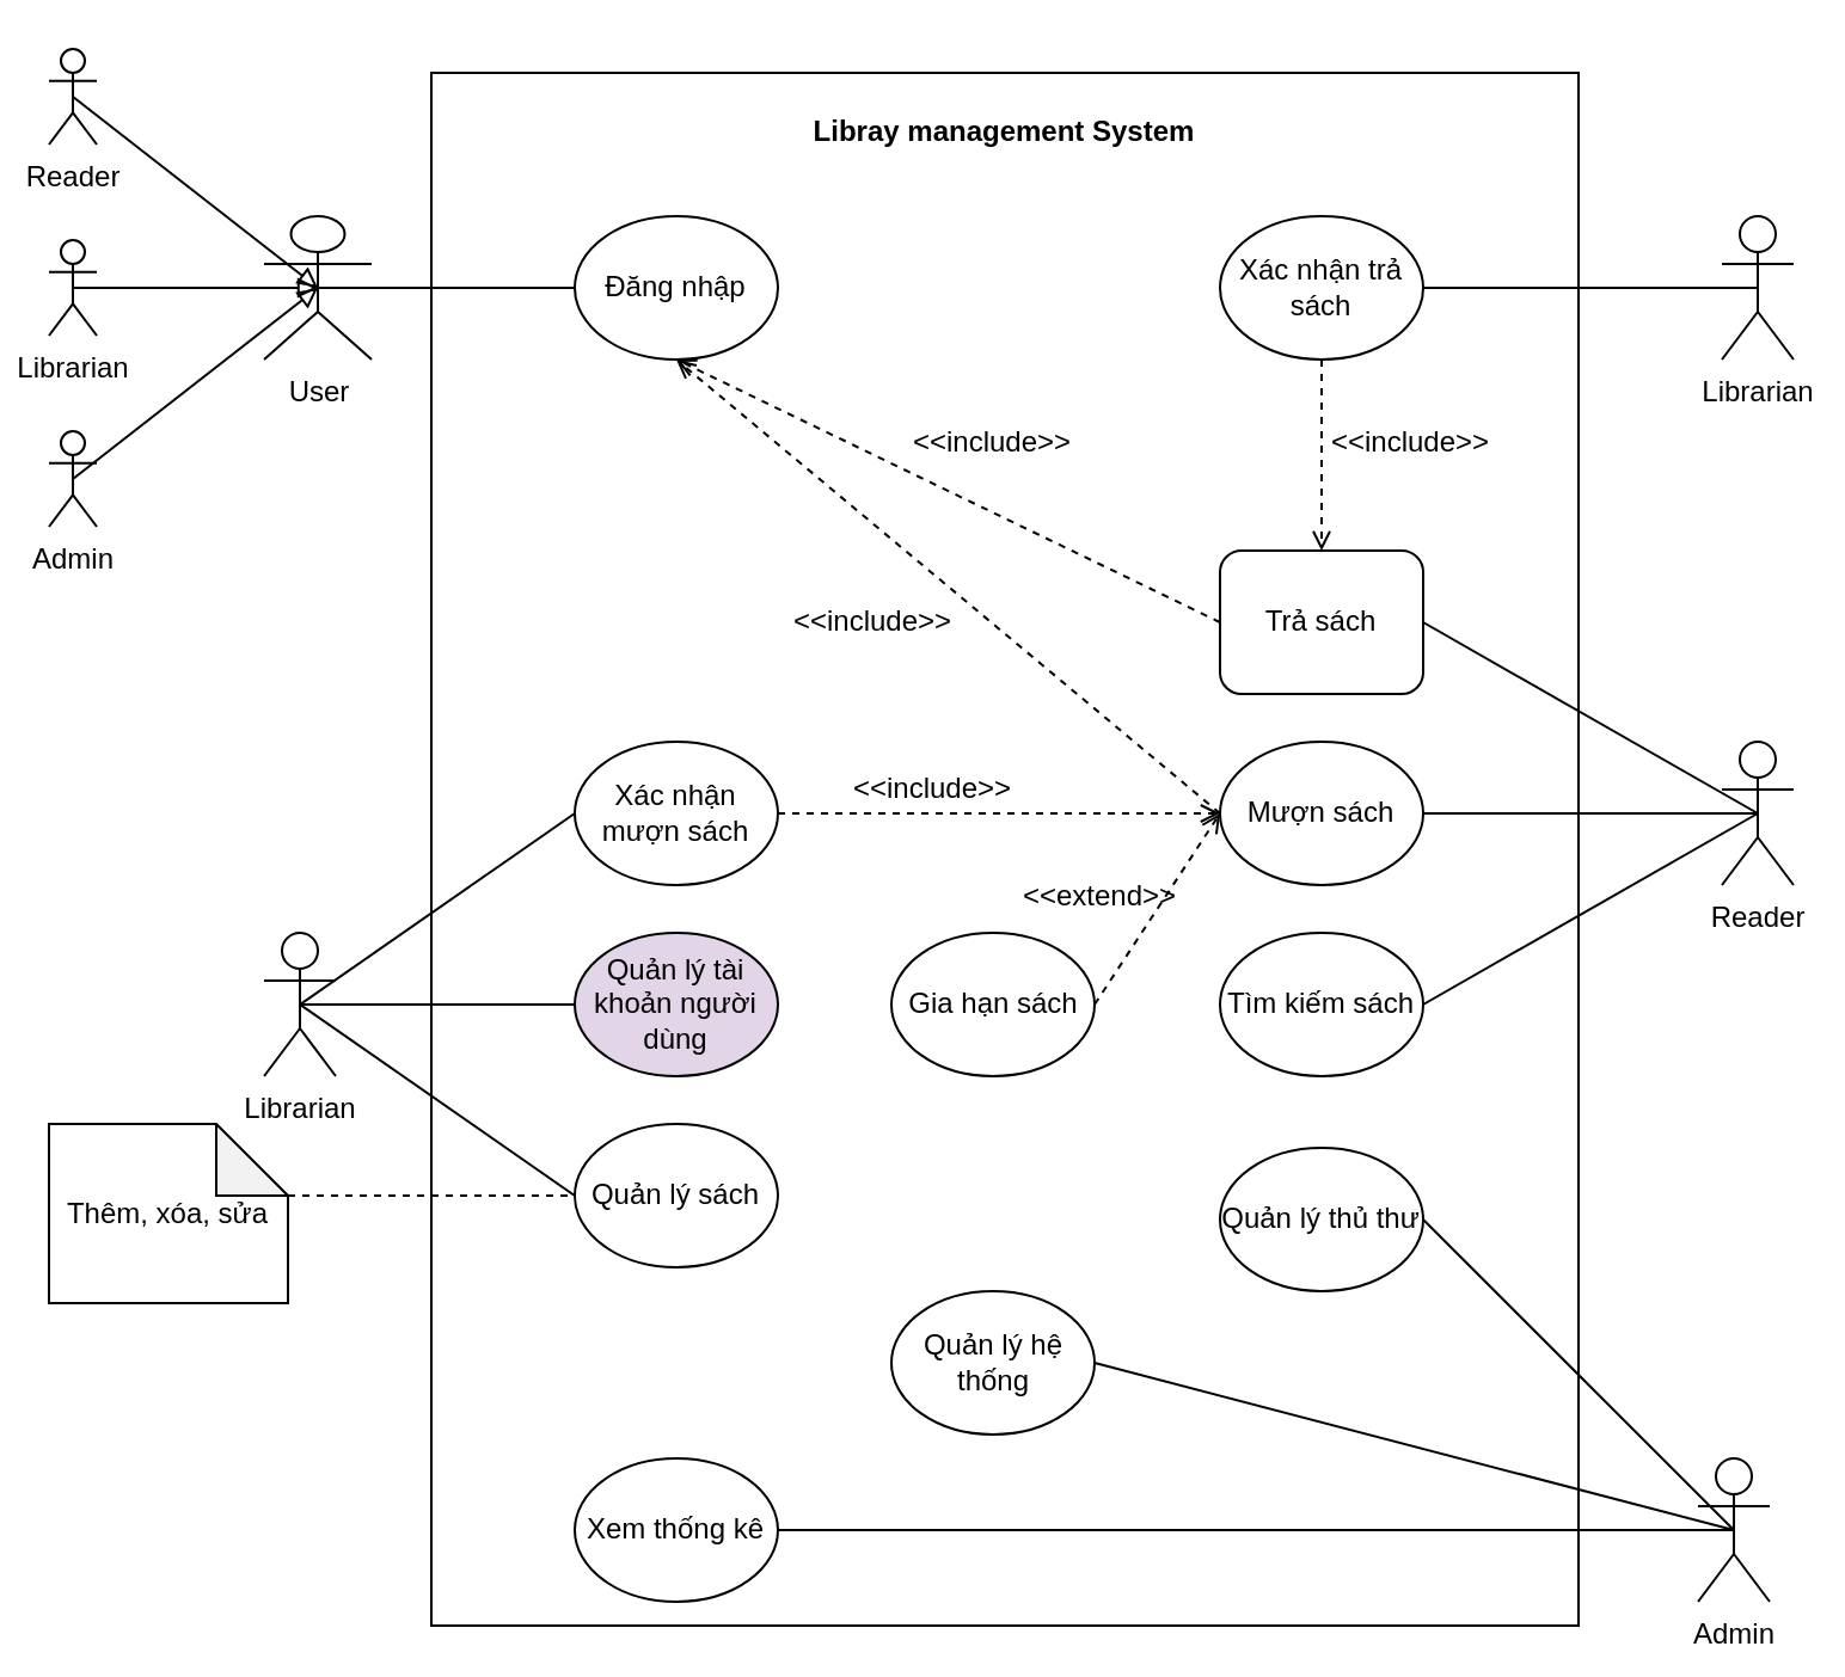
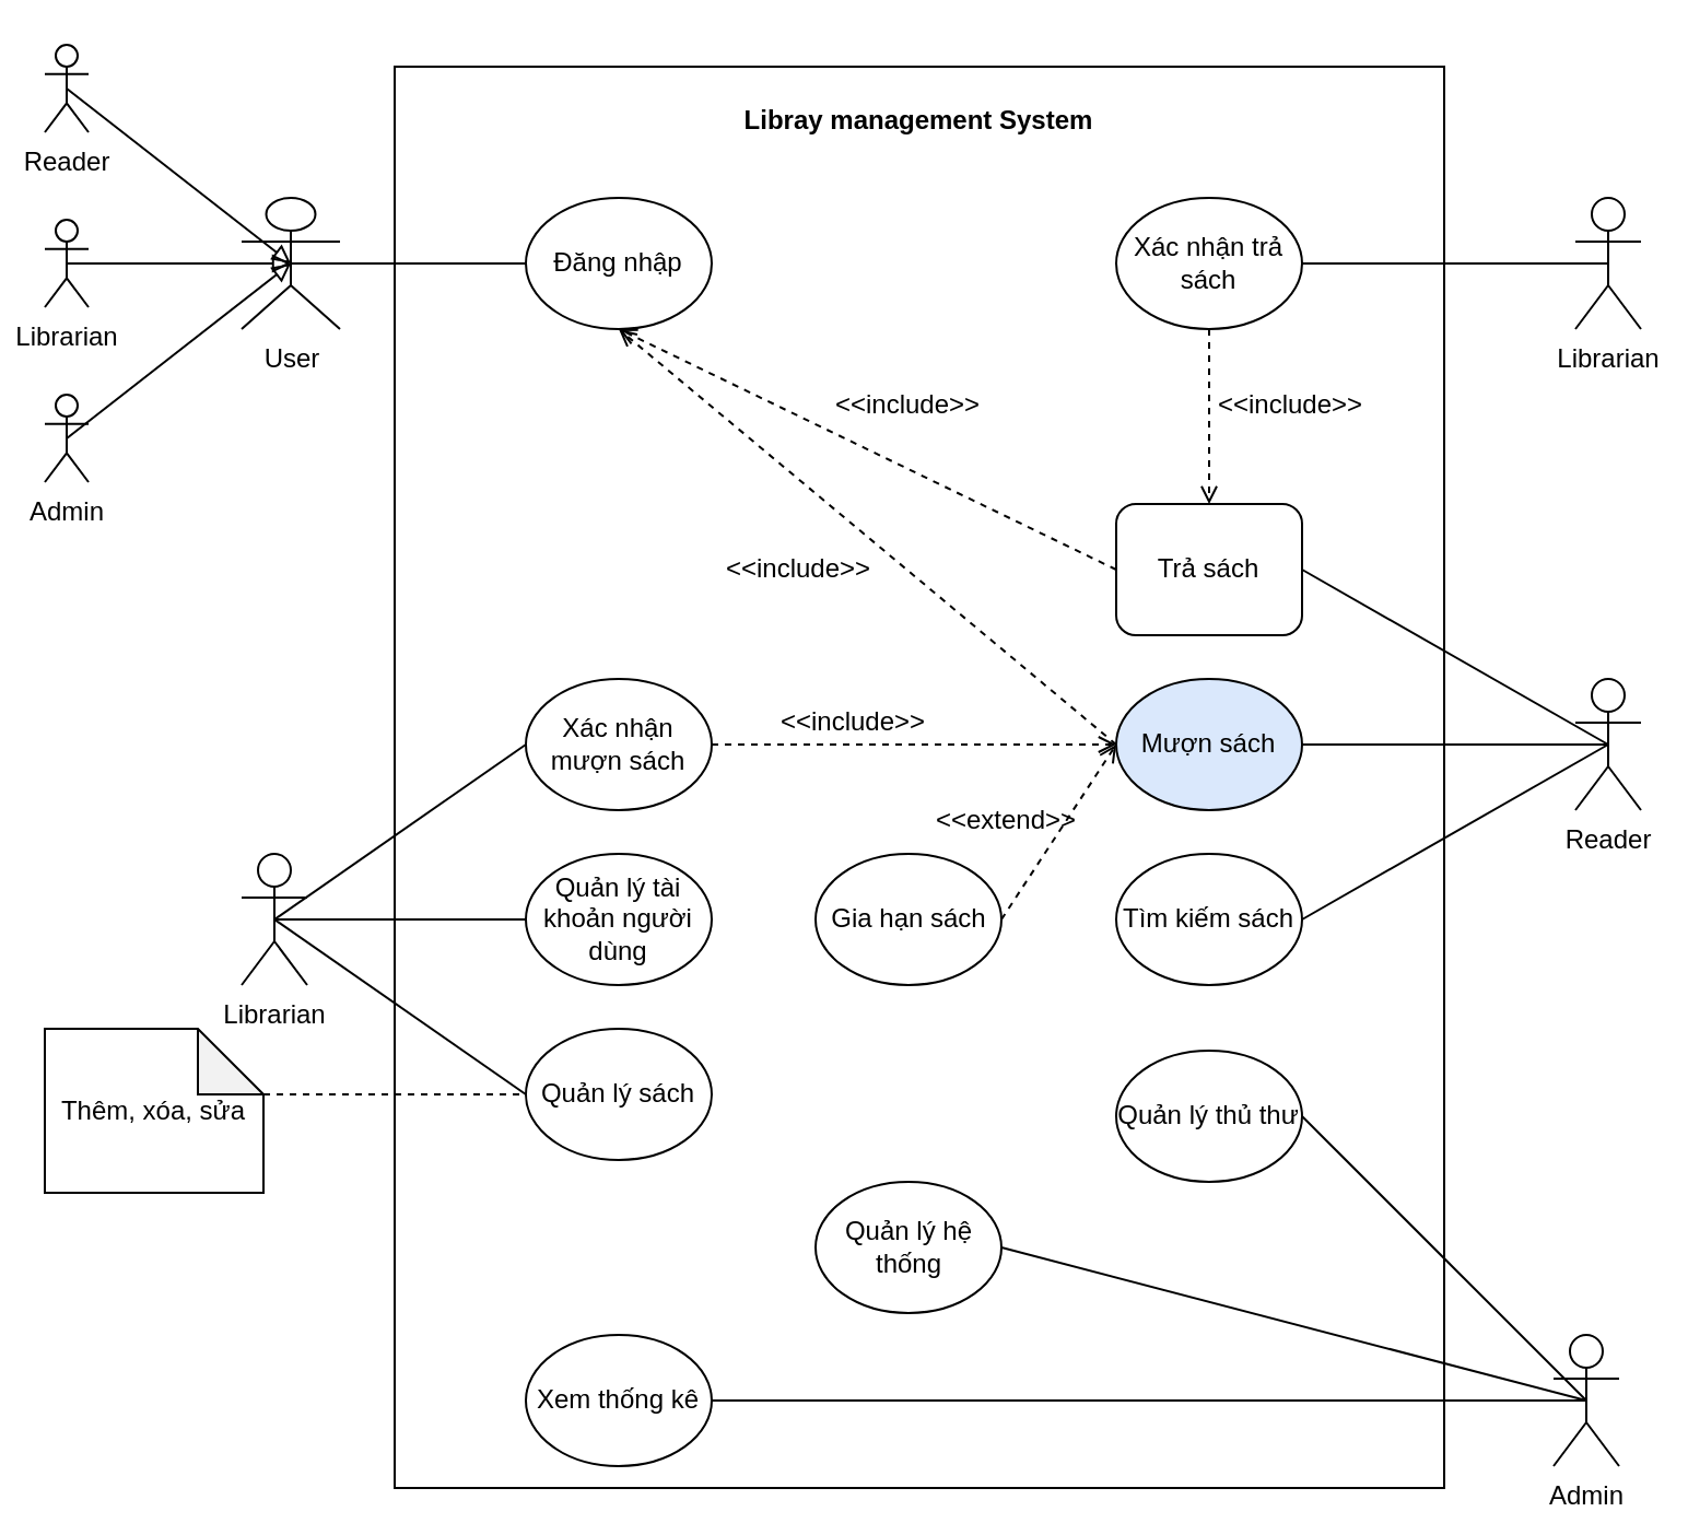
- <mxCell id="13" value="Mượn sách" style="ellipse;whiteSpace=wrap;html=1;" parent="1" vertex="1"><mxGeometry x="510" y="310" width="85" height="60" as="geometry" /></mxCell>
+ <mxCell id="13" value="Mượn sách" style="ellipse;whiteSpace=wrap;html=1;fillColor=#dae8fc;" parent="1" vertex="1"><mxGeometry x="510" y="310" width="85" height="60" as="geometry" /></mxCell>
- <mxCell id="38" value="Quản lý tài khoản người dùng" style="ellipse;whiteSpace=wrap;html=1;fillColor=#e1d5e7;" vertex="1" parent="1"><mxGeometry x="240" y="390" width="85" height="60" as="geometry" /></mxCell>
+ <mxCell id="38" value="Quản lý tài khoản người dùng" style="ellipse;whiteSpace=wrap;html=1;" vertex="1" parent="1"><mxGeometry x="240" y="390" width="85" height="60" as="geometry" /></mxCell>
